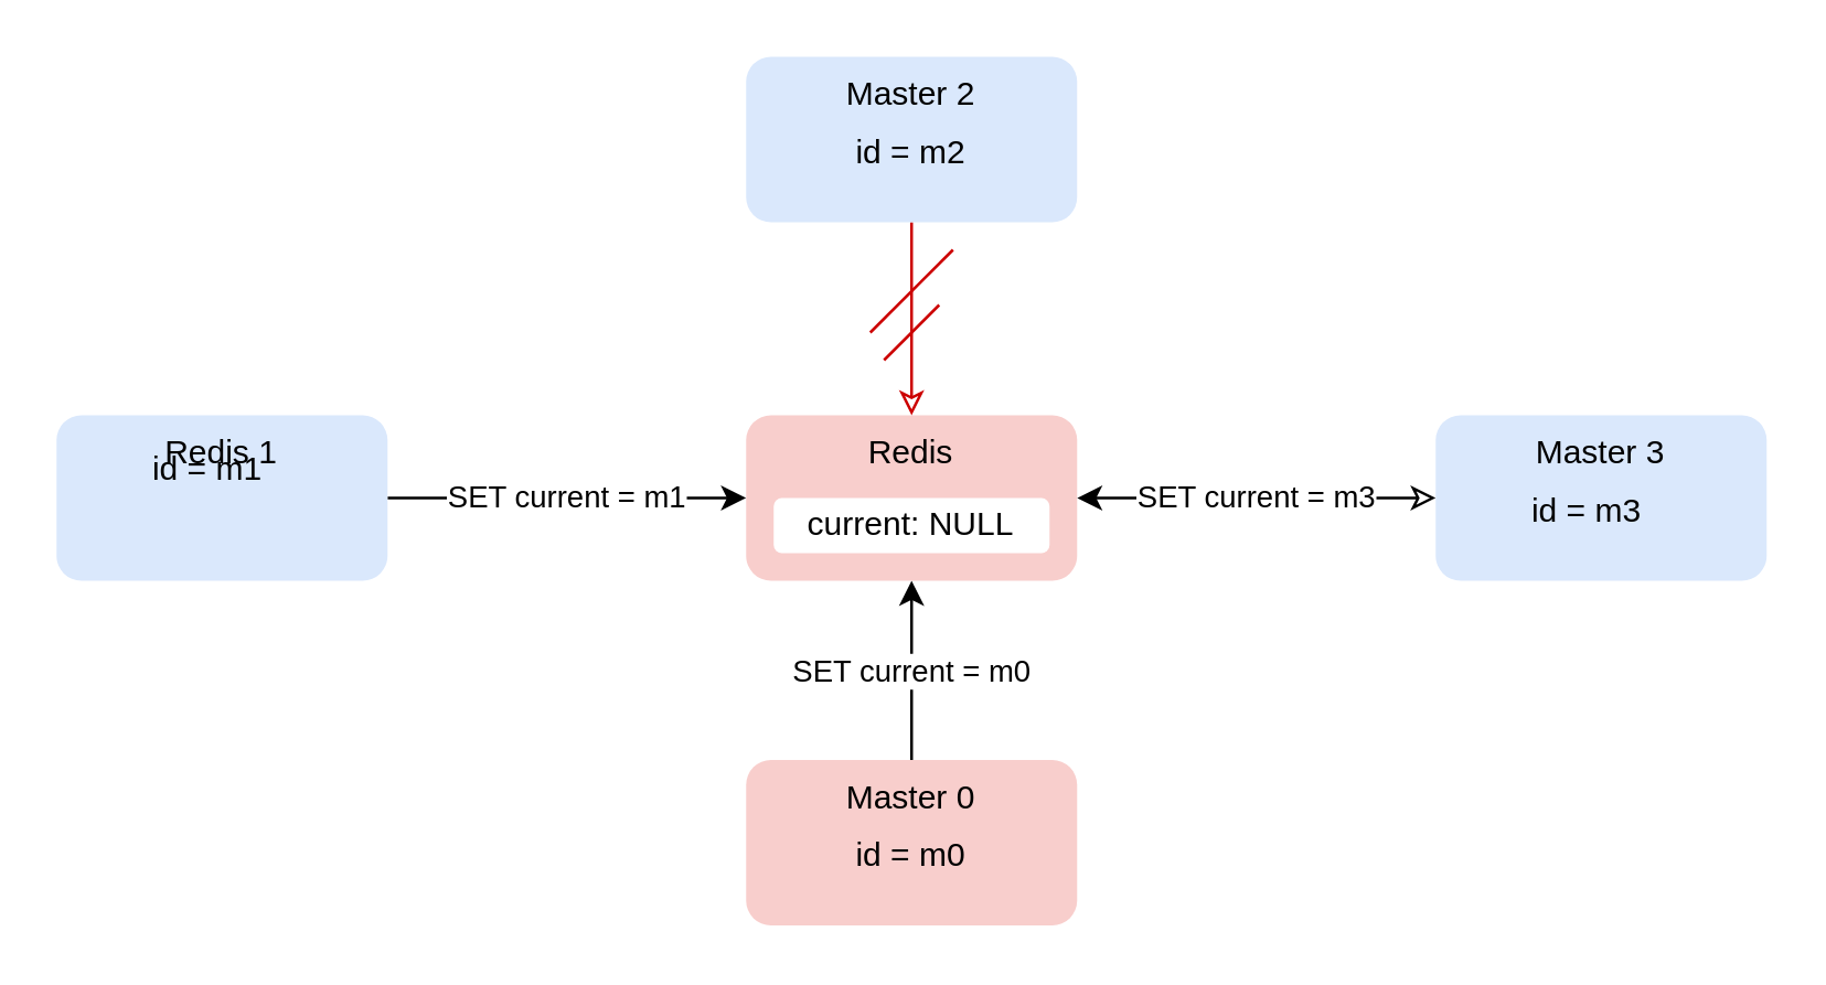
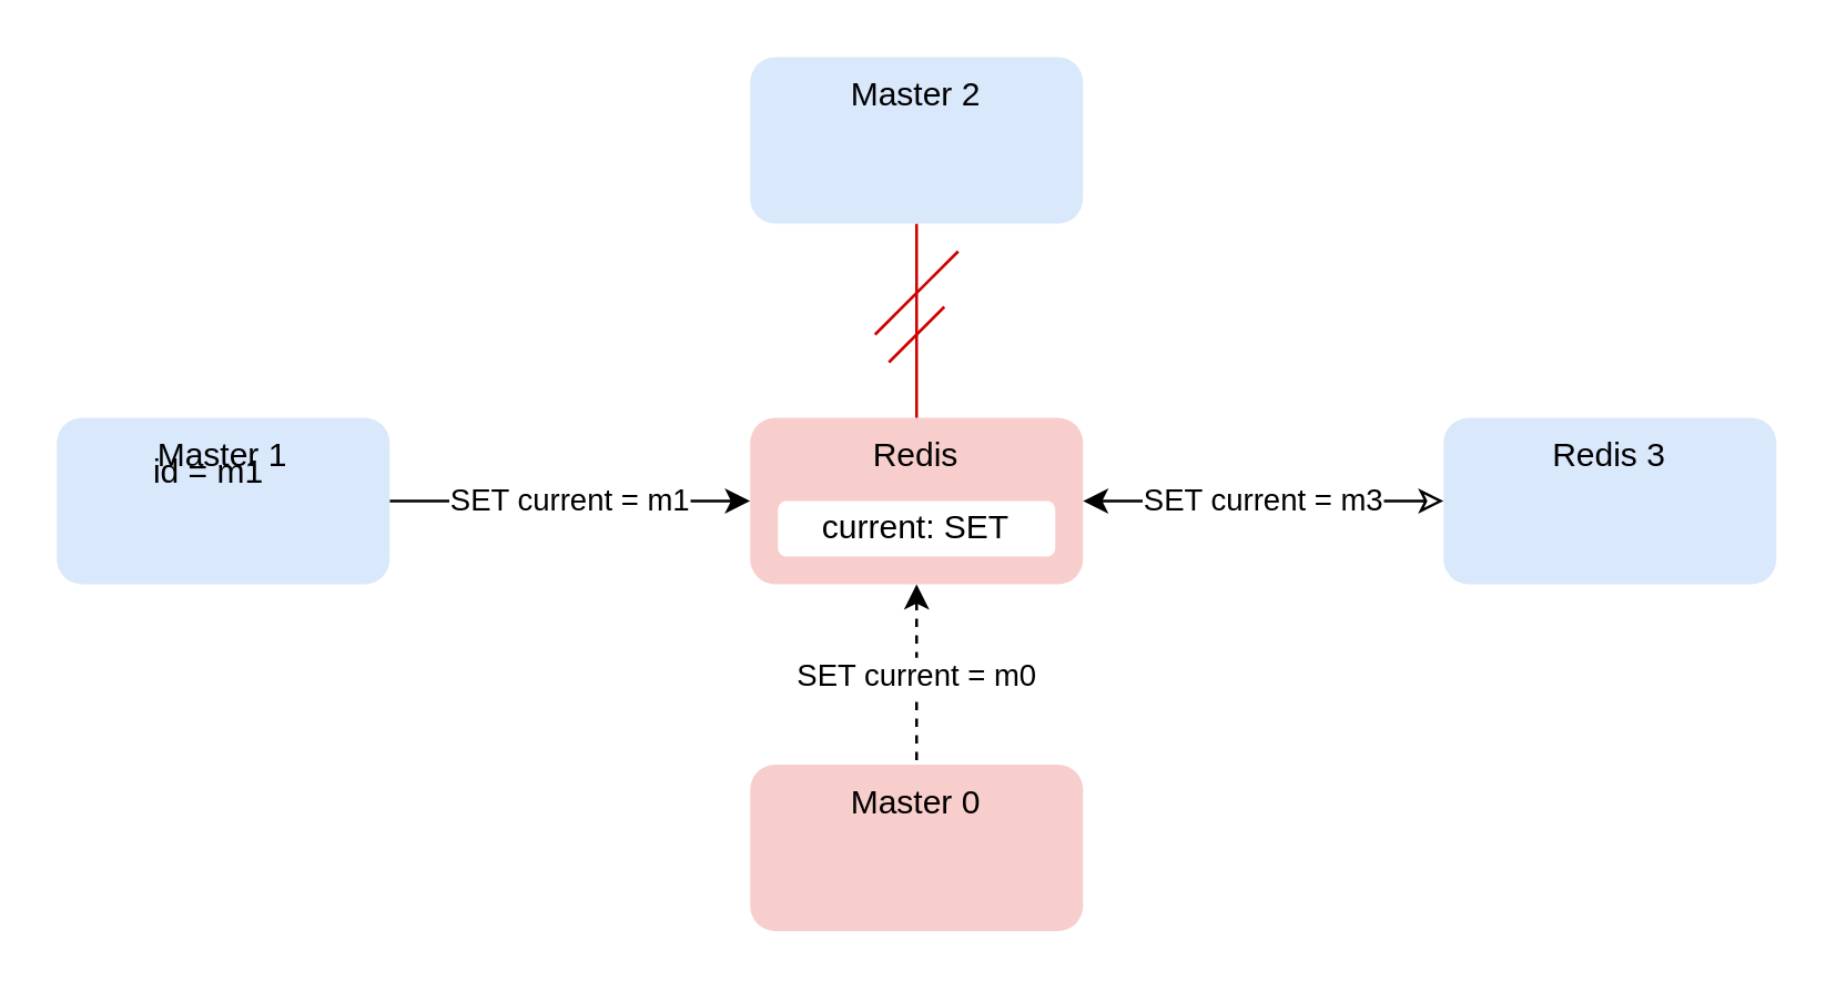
- <mxCell id="13" value="id = m2" style="text;html=1;strokeColor=none;fillColor=none;align=center;verticalAlign=middle;whiteSpace=wrap;rounded=0;" vertex="1" parent="1"><mxGeometry x="300" y="40" width="60" height="30" as="geometry" /></mxCell>
- <mxCell id="8" style="edgeStyle=none;rounded=0;orthogonalLoop=1;jettySize=auto;html=1;exitX=0.5;exitY=1;exitDx=0;exitDy=0;entryX=0.5;entryY=0;entryDx=0;entryDy=0;startArrow=none;startFill=0;endArrow=classic;endFill=0;strokeColor=#CC0000;" edge="1" parent="1" source="9" target="4"><mxGeometry relative="1" as="geometry" /></mxCell>
+ <mxCell id="8" style="edgeStyle=none;rounded=0;orthogonalLoop=1;jettySize=auto;html=1;exitX=0.5;exitY=1;exitDx=0;exitDy=0;entryX=0.5;entryY=0;entryDx=0;entryDy=0;startArrow=none;startFill=0;endArrow=none;endFill=0;strokeColor=#CC0000;" edge="1" parent="1" source="9" target="4"><mxGeometry relative="1" as="geometry" /></mxCell>
- <mxCell id="7" value="Redis 1" style="rounded=1;whiteSpace=wrap;html=1;fillColor=#dae8fc;strokeColor=none;verticalAlign=top;" vertex="1" parent="1"><mxGeometry x="20" y="150" width="120" height="60" as="geometry" /></mxCell>
+ <mxCell id="7" value="Master 1" style="rounded=1;whiteSpace=wrap;html=1;fillColor=#dae8fc;strokeColor=none;verticalAlign=top;" vertex="1" parent="1"><mxGeometry x="20" y="150" width="120" height="60" as="geometry" /></mxCell>
- <mxCell id="10" value="Master 3" style="rounded=1;whiteSpace=wrap;html=1;fillColor=#dae8fc;strokeColor=none;verticalAlign=top;" vertex="1" parent="1"><mxGeometry x="520" y="150" width="120" height="60" as="geometry" /></mxCell>
+ <mxCell id="10" value="Redis 3" style="rounded=1;whiteSpace=wrap;html=1;fillColor=#dae8fc;strokeColor=none;verticalAlign=top;" vertex="1" parent="1"><mxGeometry x="520" y="150" width="120" height="60" as="geometry" /></mxCell>
- <mxCell id="14" value="id = m3" style="text;html=1;strokeColor=none;fillColor=none;align=center;verticalAlign=middle;whiteSpace=wrap;rounded=0;" vertex="1" parent="1"><mxGeometry x="545" y="170" width="60" height="30" as="geometry" /></mxCell>
- <mxCell id="15" value="current: NULL" style="rounded=1;whiteSpace=wrap;html=1;strokeColor=none;fillColor=default;" vertex="1" parent="1"><mxGeometry x="280" y="180" width="100" height="20" as="geometry" /></mxCell>
+ <mxCell id="15" value="current: SET" style="rounded=1;whiteSpace=wrap;html=1;strokeColor=none;fillColor=default;" vertex="1" parent="1"><mxGeometry x="280" y="180" width="100" height="20" as="geometry" /></mxCell>
- <mxCell id="3" value="SET current = m0" style="rounded=0;orthogonalLoop=1;jettySize=auto;html=1;exitX=0.5;exitY=1;exitDx=0;exitDy=0;entryX=0.5;entryY=0;entryDx=0;entryDy=0;startArrow=classic;startFill=1;endArrow=none;endFill=0;" edge="1" parent="1" source="4" target="5"><mxGeometry relative="1" as="geometry" /></mxCell>
+ <mxCell id="3" value="SET current = m0" style="rounded=0;orthogonalLoop=1;jettySize=auto;html=1;exitX=0.5;exitY=1;exitDx=0;exitDy=0;entryX=0.5;entryY=0;entryDx=0;entryDy=0;startArrow=classic;startFill=1;endArrow=none;endFill=0;dashed=1;" edge="1" parent="1" source="4" target="5"><mxGeometry relative="1" as="geometry" /></mxCell>
- <mxCell id="11" value="id = m0" style="text;html=1;strokeColor=none;fillColor=none;align=center;verticalAlign=middle;whiteSpace=wrap;rounded=0;" vertex="1" parent="1"><mxGeometry x="300" y="295" width="60" height="30" as="geometry" /></mxCell>
